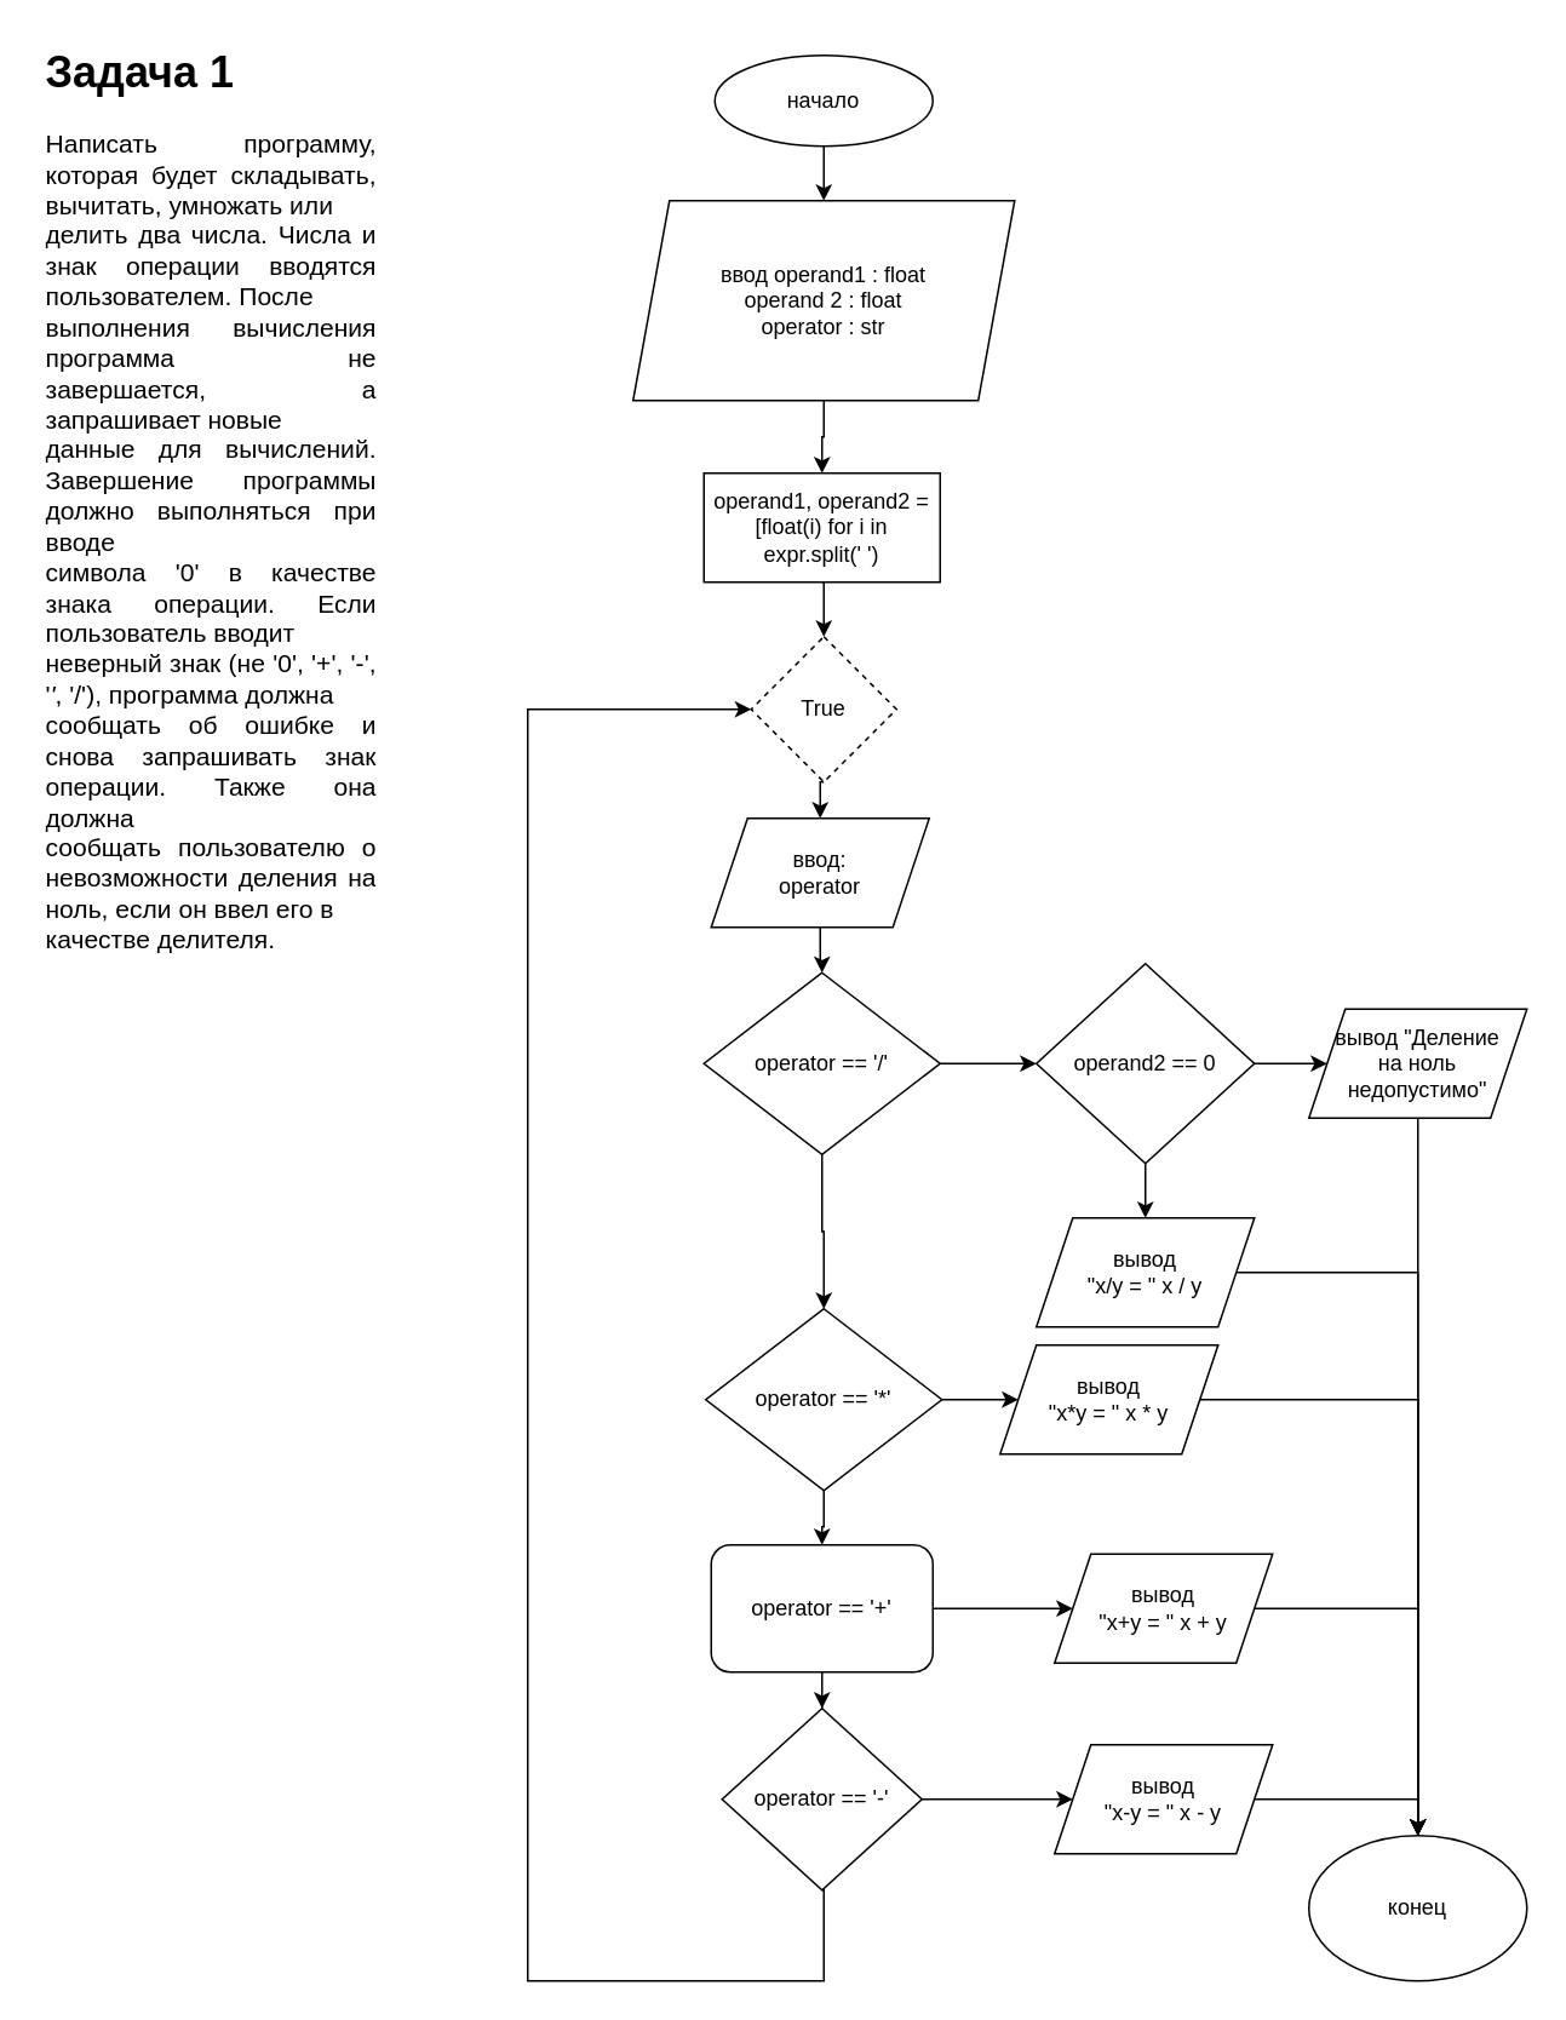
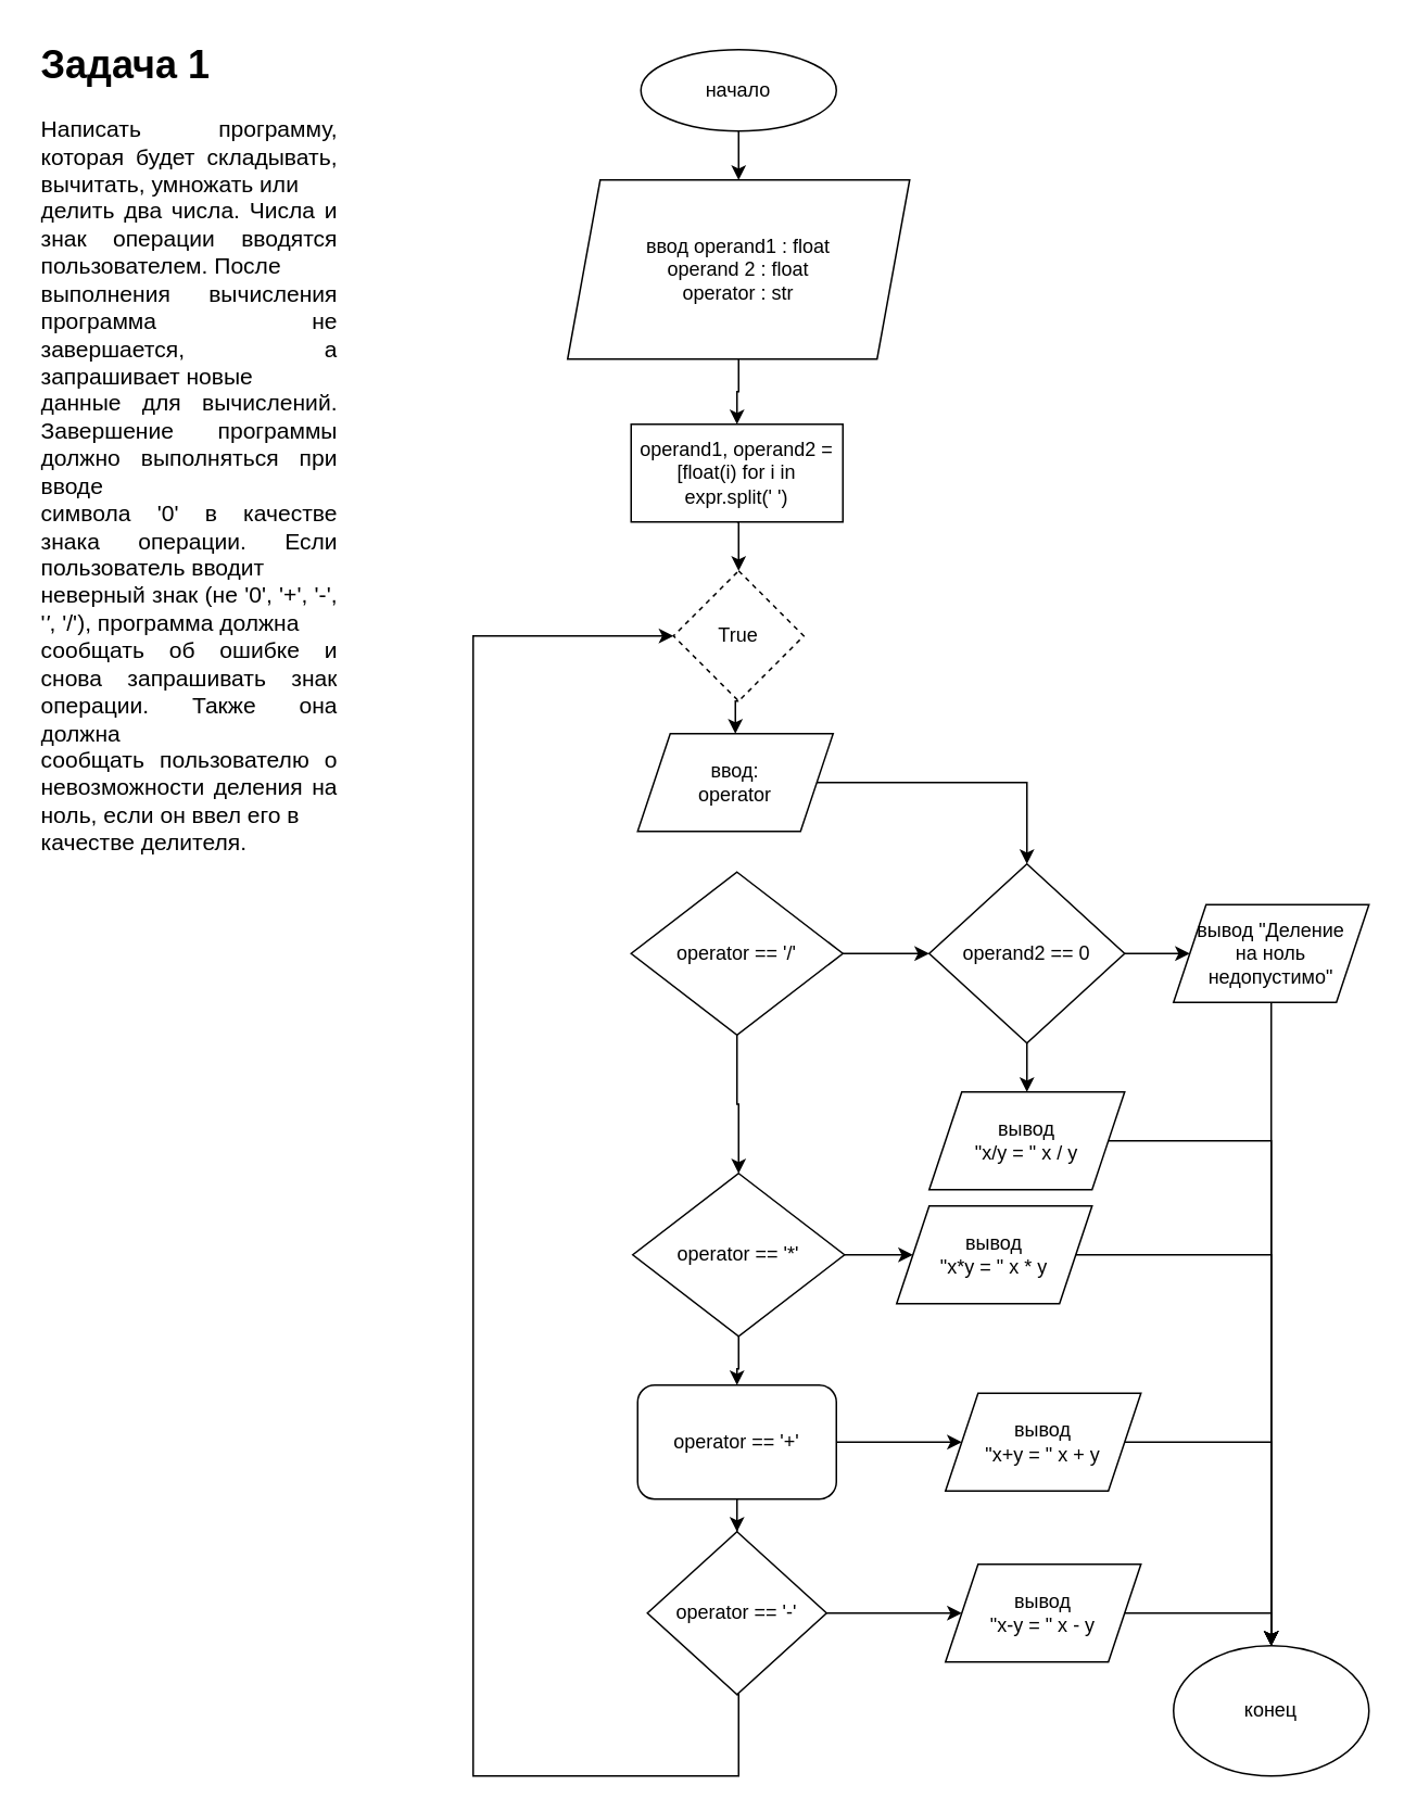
- <mxCell id="37" value="" style="edgeStyle=orthogonalEdgeStyle;rounded=0;orthogonalLoop=1;jettySize=auto;html=1;" edge="1" parent="1" source="38" target="11"><mxGeometry relative="1" as="geometry" /></mxCell>
+ <mxCell id="37" value="" style="edgeStyle=orthogonalEdgeStyle;rounded=0;orthogonalLoop=1;jettySize=auto;html=1;" edge="1" parent="1" source="38" target="14"><mxGeometry relative="1" as="geometry" /></mxCell>
